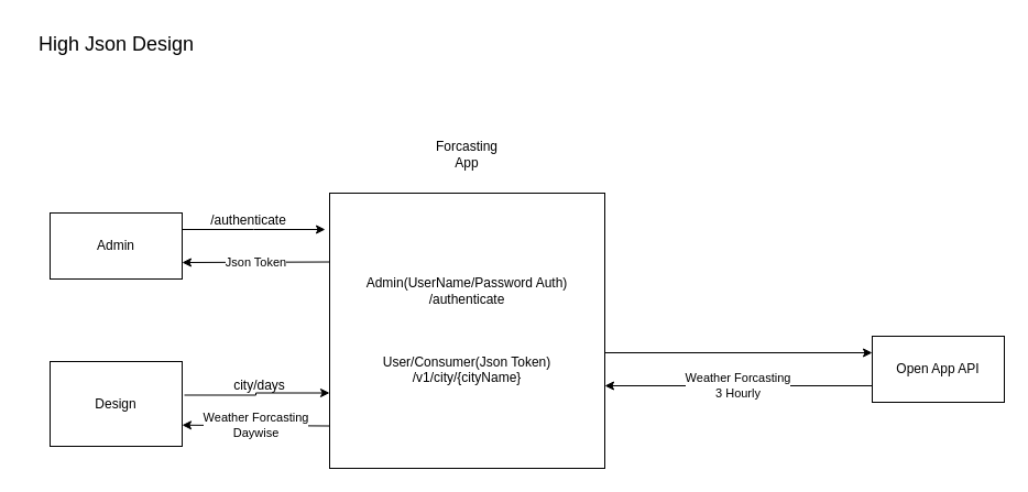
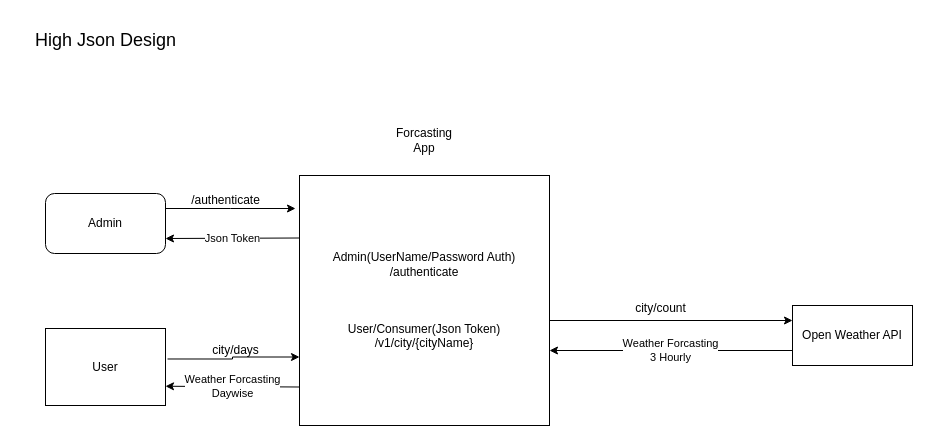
- <mxCell id="3" value="Admin" style="rounded=0;whiteSpace=wrap;html=1;" vertex="1" parent="1"><mxGeometry x="45" y="193" width="120" height="60" as="geometry" /></mxCell>
+ <mxCell id="3" value="Admin" style="whiteSpace=wrap;html=1;rounded=1;" vertex="1" parent="1"><mxGeometry x="45" y="193" width="120" height="60" as="geometry" /></mxCell>
+ <mxCell id="9" value="city/count" style="text;html=1;align=center;verticalAlign=middle;resizable=0;points=[];autosize=1;strokeColor=none;fillColor=none;" vertex="1" parent="1"><mxGeometry x="625" y="293" width="70" height="30" as="geometry" /></mxCell>
- <mxCell id="7" value="Open App API" style="rounded=0;whiteSpace=wrap;html=1;" vertex="1" parent="1"><mxGeometry x="792" y="305" width="120" height="60" as="geometry" /></mxCell>
+ <mxCell id="7" value="Open Weather API" style="rounded=0;whiteSpace=wrap;html=1;" vertex="1" parent="1"><mxGeometry x="792" y="305" width="120" height="60" as="geometry" /></mxCell>
- <mxCell id="12" value="Design" style="rounded=0;whiteSpace=wrap;html=1;" vertex="1" parent="1"><mxGeometry x="45" y="328" width="120" height="77" as="geometry" /></mxCell>
+ <mxCell id="12" value="User" style="rounded=0;whiteSpace=wrap;html=1;" vertex="1" parent="1"><mxGeometry x="45" y="328" width="120" height="77" as="geometry" /></mxCell>
